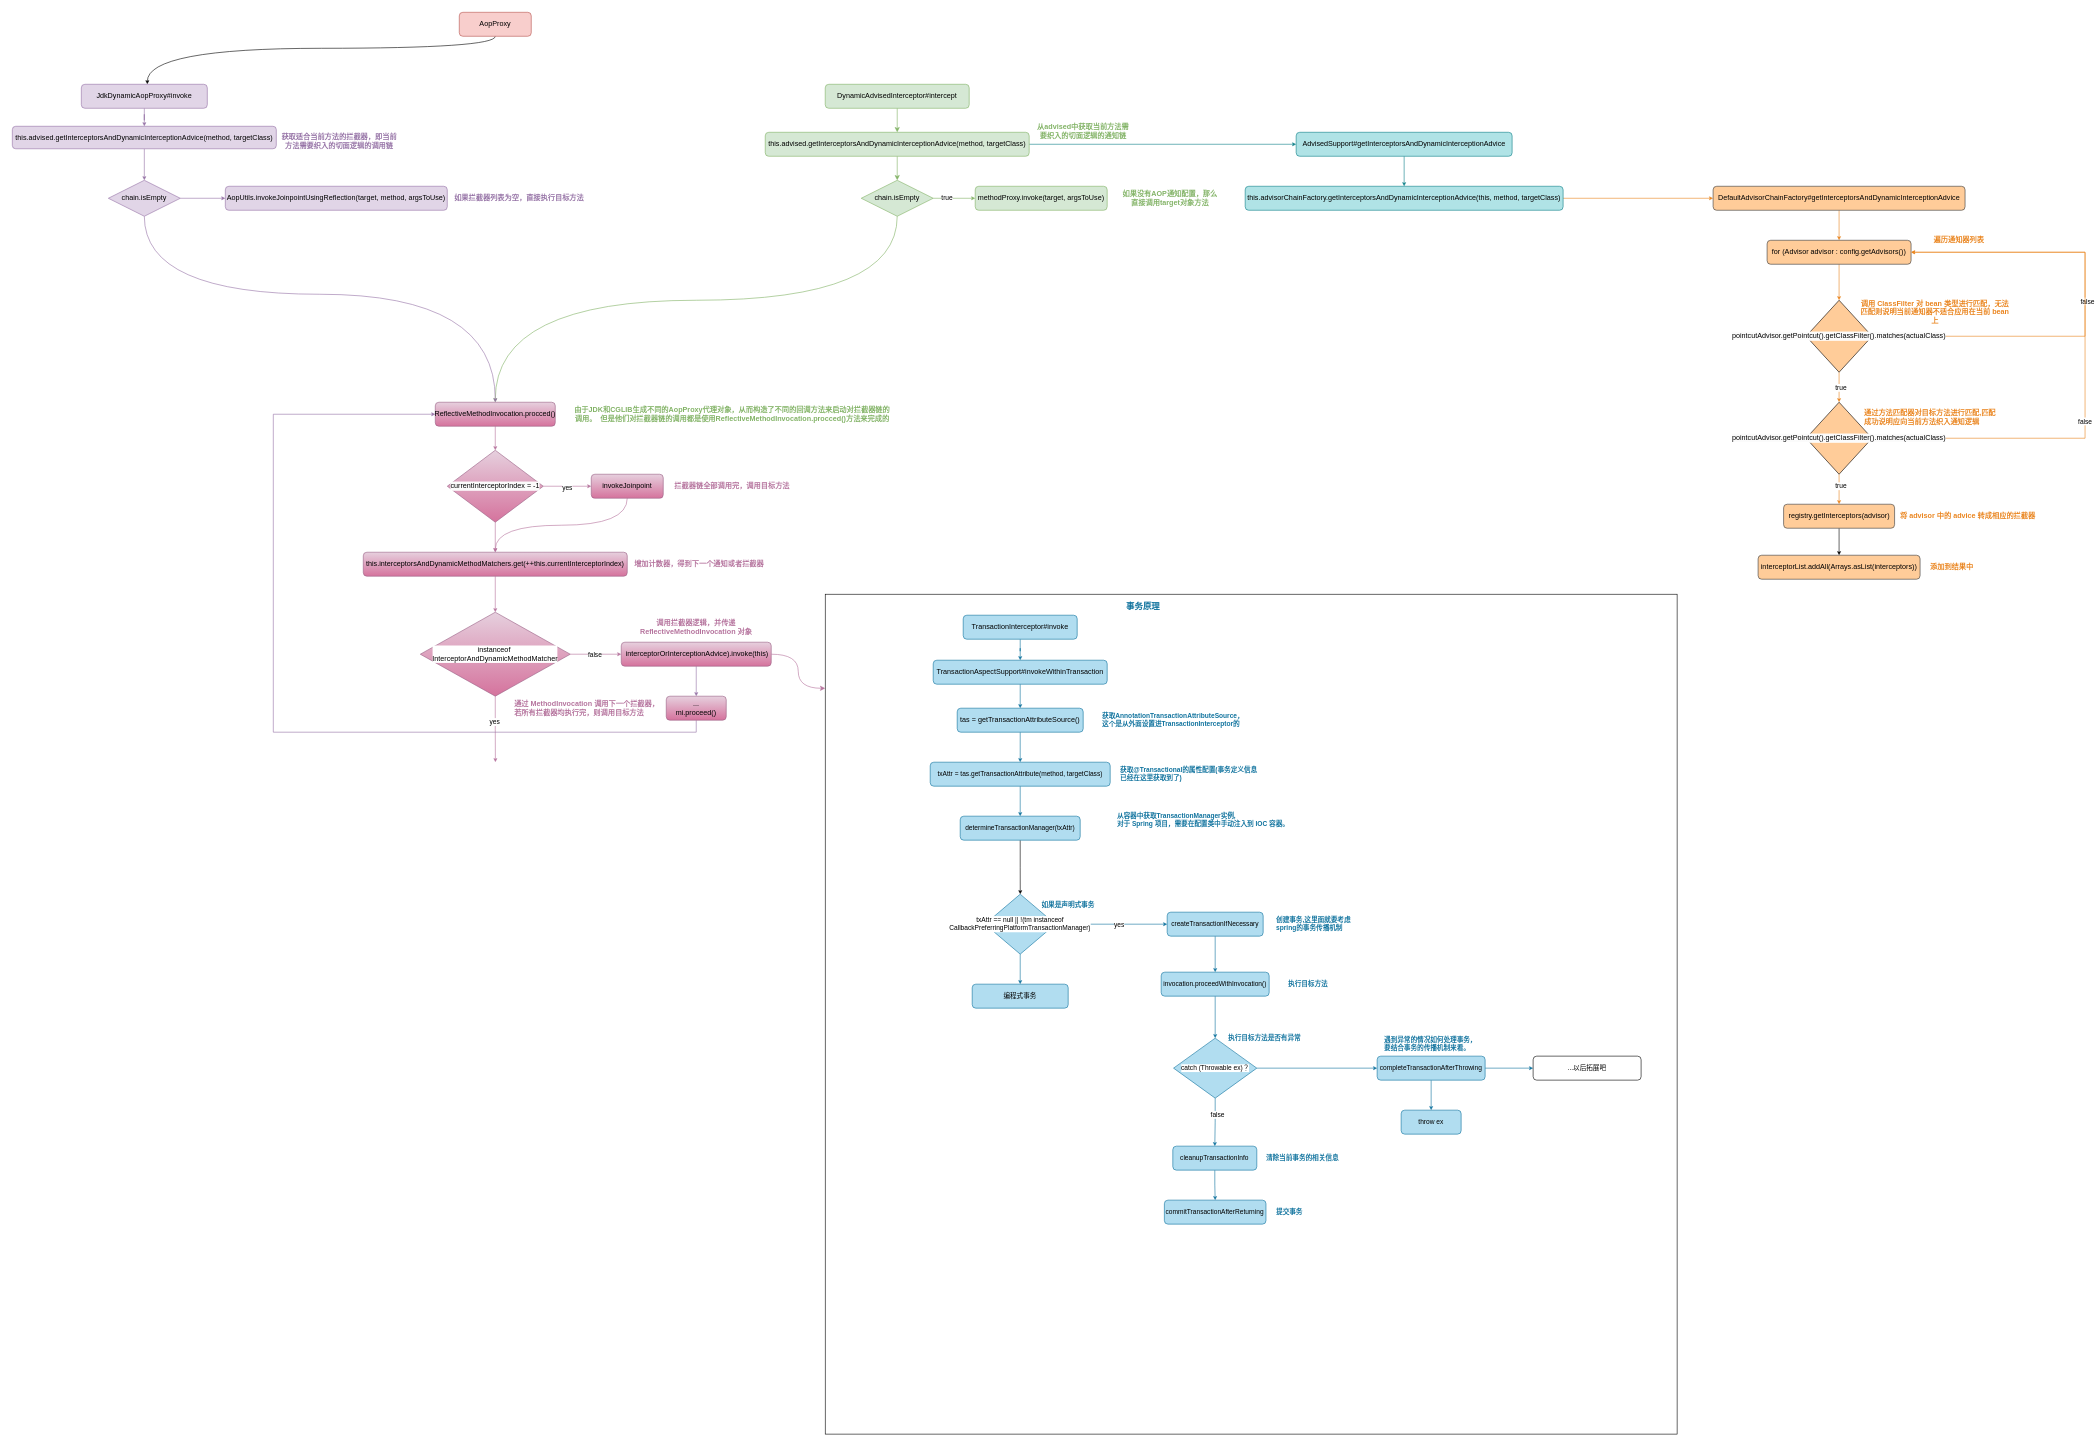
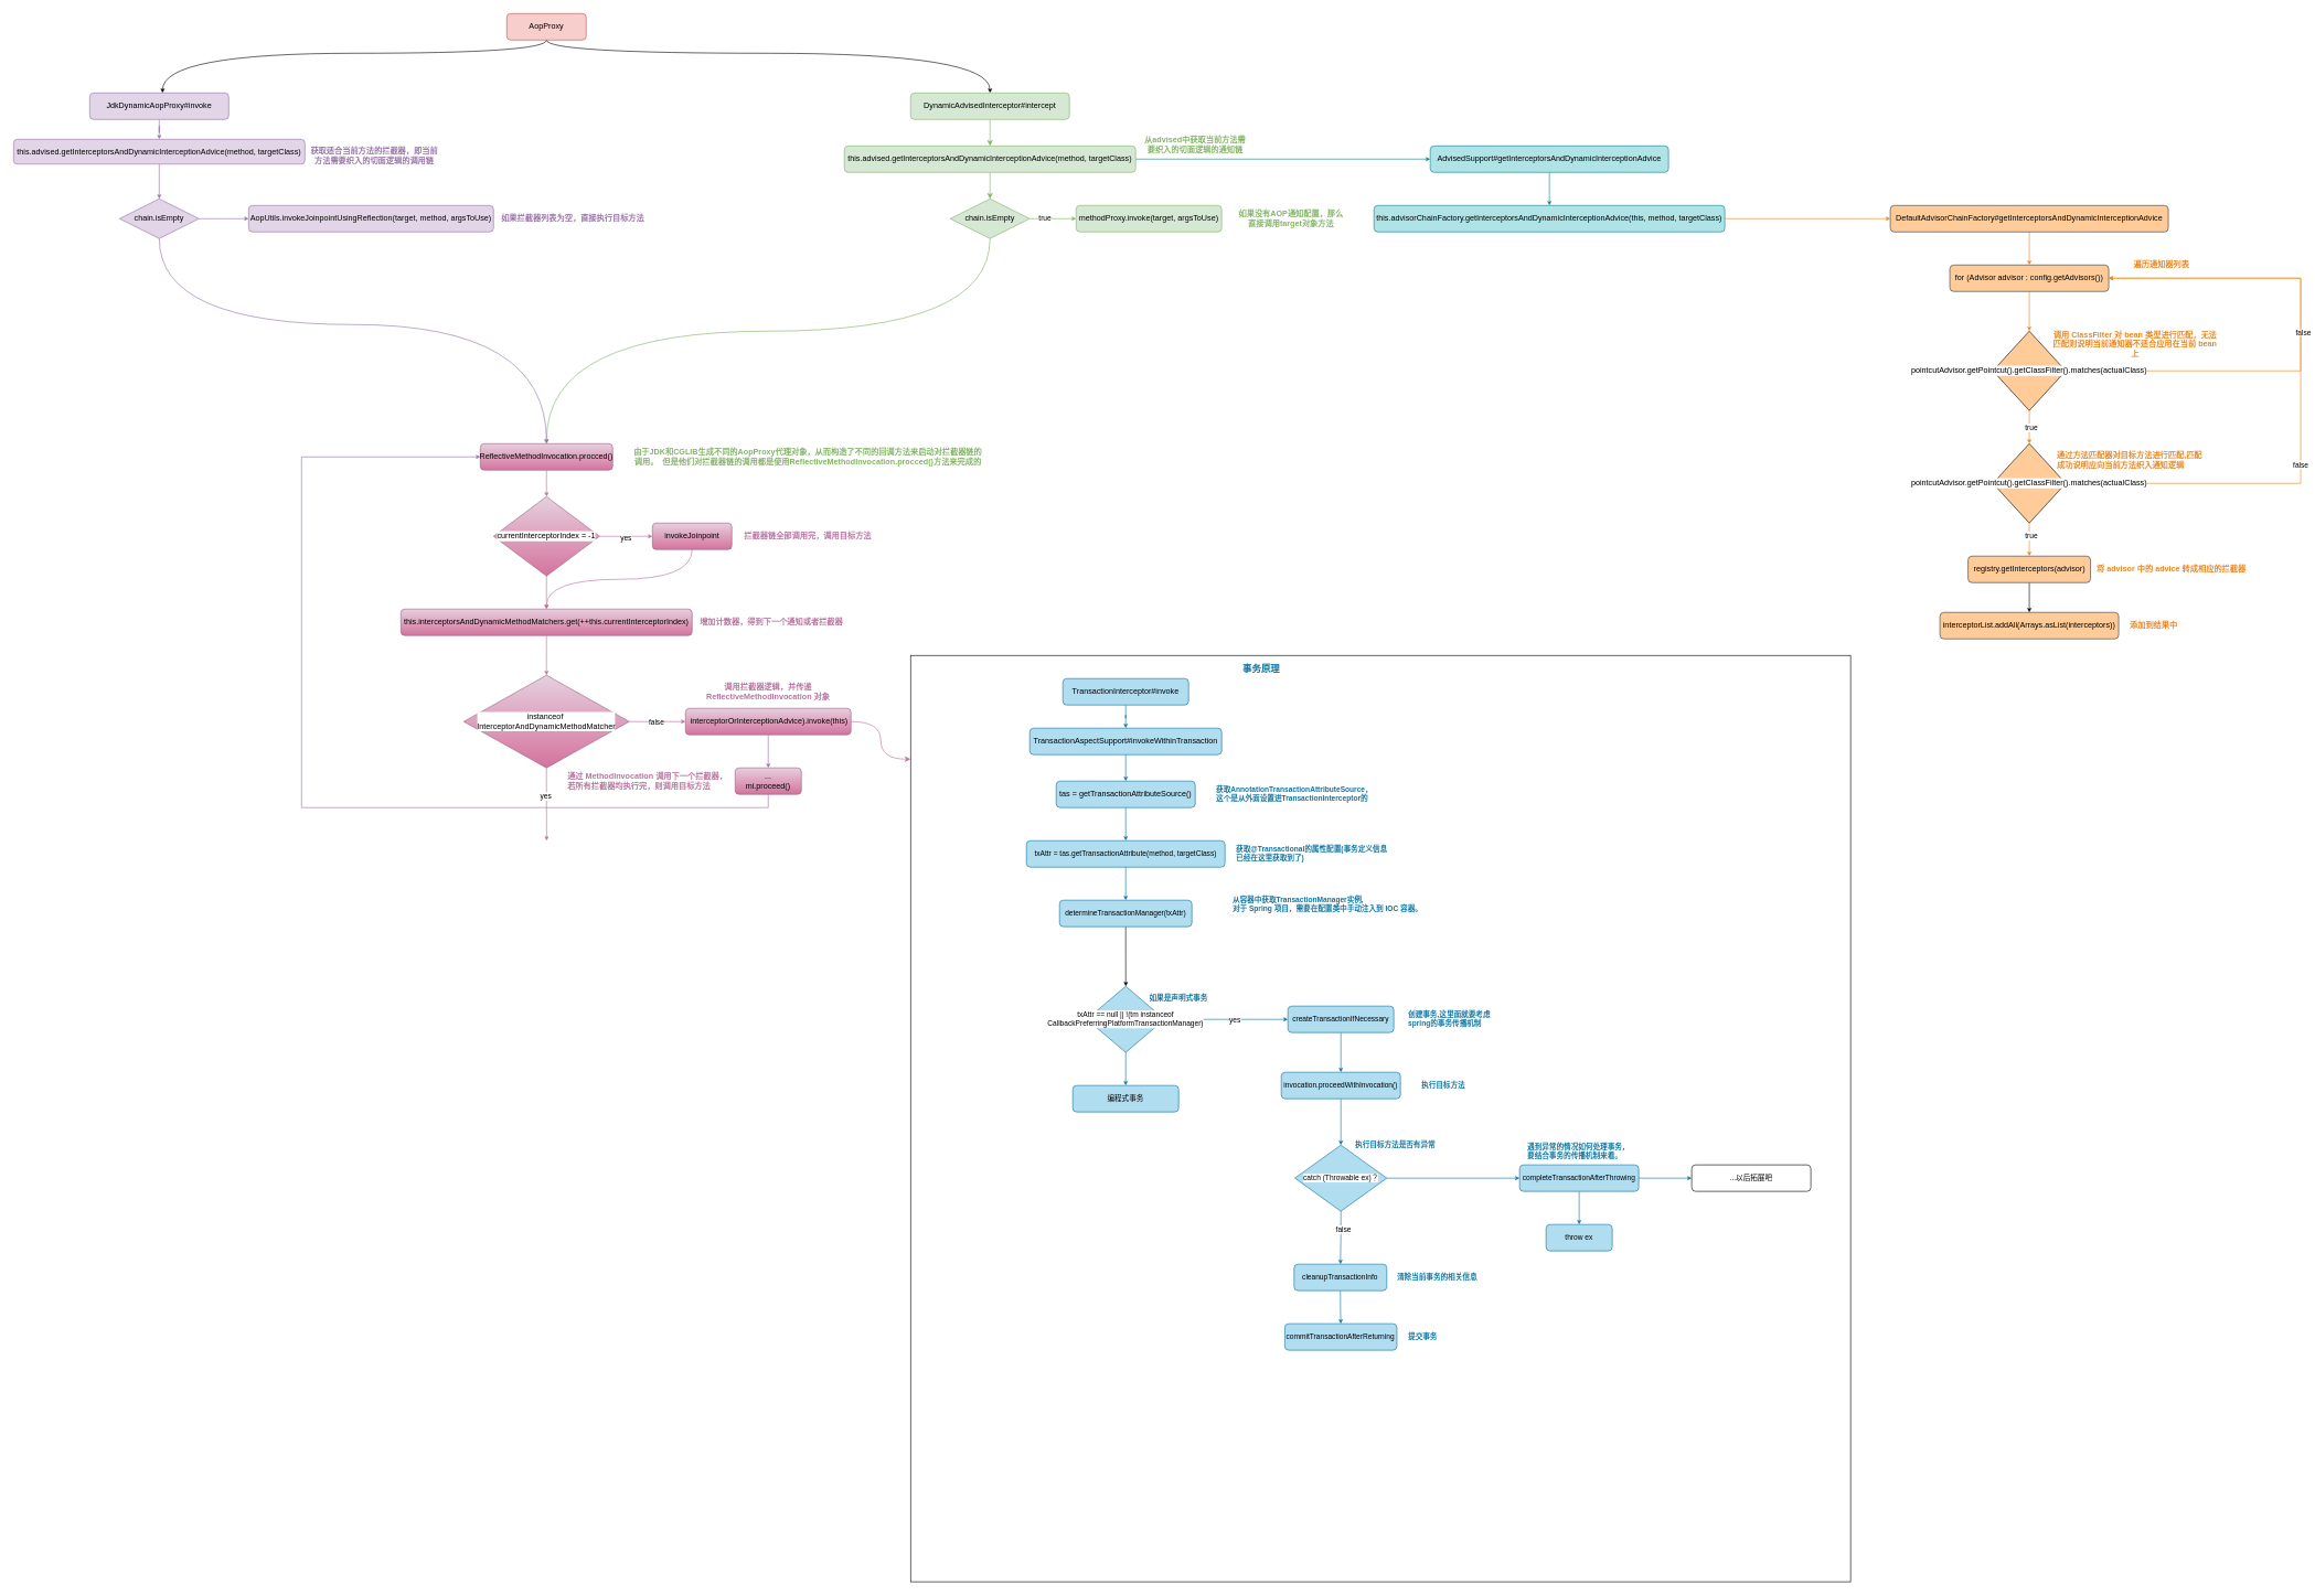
+ <mxCell id="3" style="edgeStyle=orthogonalEdgeStyle;rounded=0;orthogonalLoop=1;jettySize=auto;html=1;exitX=0.5;exitY=1;exitDx=0;exitDy=0;curved=1;endSize=4;" parent="1" source="5" target="7" edge="1"><mxGeometry relative="1" as="geometry"><Array as="points"><mxPoint x="825" y="80" /><mxPoint x="1495" y="80" /></Array></mxGeometry></mxCell>
